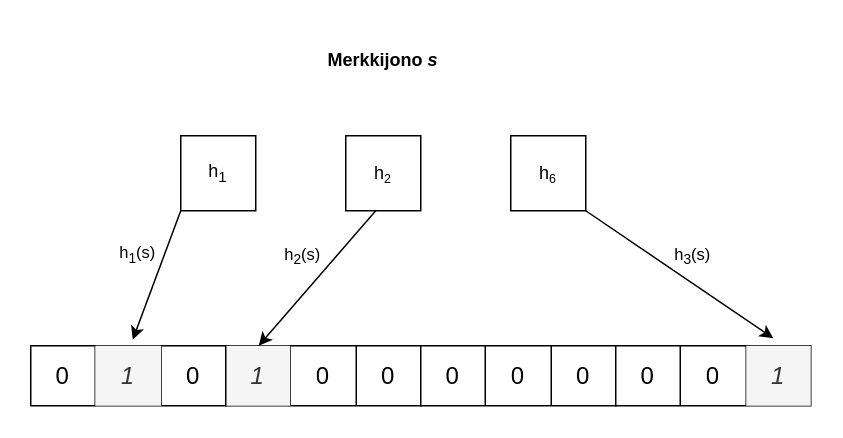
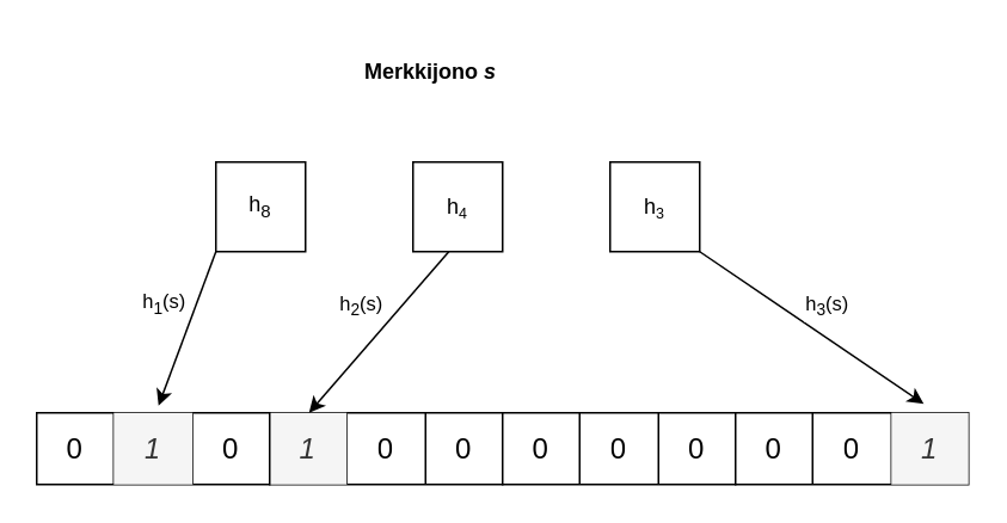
- <mxCell id="2" value="Merkkijono &lt;i&gt;s&lt;/i&gt;" style="text;html=1;strokeColor=none;fillColor=none;align=center;verticalAlign=middle;whiteSpace=wrap;rounded=0;fontStyle=1" vertex="1" parent="1"><mxGeometry x="210" width="90" height="40" as="geometry" y="20" /></mxCell>
+ <mxCell id="2" value="Merkkijono &lt;i&gt;s&lt;/i&gt;" style="text;html=1;strokeColor=none;fillColor=none;align=center;verticalAlign=middle;whiteSpace=wrap;rounded=0;fontStyle=1" vertex="1" parent="1"><mxGeometry x="195" y="20" width="90" height="40" as="geometry" /></mxCell>
- <mxCell id="23" value="h&lt;sub&gt;1&lt;/sub&gt;" style="whiteSpace=wrap;html=1;aspect=fixed;" vertex="1" parent="1"><mxGeometry x="120" y="90" width="50" height="50" as="geometry" /></mxCell>
+ <mxCell id="23" value="h&lt;sub&gt;8&lt;/sub&gt;" style="whiteSpace=wrap;html=1;aspect=fixed;" vertex="1" parent="1"><mxGeometry x="120" y="90" width="50" height="50" as="geometry" /></mxCell>
- <mxCell id="24" value="h&lt;span style=&quot;font-size: 10px;&quot;&gt;&lt;sub&gt;2&lt;/sub&gt;&lt;/span&gt;" style="whiteSpace=wrap;html=1;aspect=fixed;" vertex="1" parent="1"><mxGeometry x="230" y="90" width="50" height="50" as="geometry" /></mxCell>
+ <mxCell id="24" value="h&lt;span style=&quot;font-size: 10px;&quot;&gt;&lt;sub&gt;4&lt;/sub&gt;&lt;/span&gt;" style="whiteSpace=wrap;html=1;aspect=fixed;" vertex="1" parent="1"><mxGeometry x="230" y="90" width="50" height="50" as="geometry" /></mxCell>
- <mxCell id="25" value="h&lt;span style=&quot;font-size: 10px;&quot;&gt;&lt;sub&gt;6&lt;/sub&gt;&lt;/span&gt;" style="whiteSpace=wrap;html=1;aspect=fixed;" vertex="1" parent="1"><mxGeometry x="340" y="90" width="50" height="50" as="geometry" /></mxCell>
+ <mxCell id="25" value="h&lt;span style=&quot;font-size: 10px;&quot;&gt;&lt;sub&gt;3&lt;/sub&gt;&lt;/span&gt;" style="whiteSpace=wrap;html=1;aspect=fixed;" vertex="1" parent="1"><mxGeometry x="340" y="90" width="50" height="50" as="geometry" /></mxCell>
